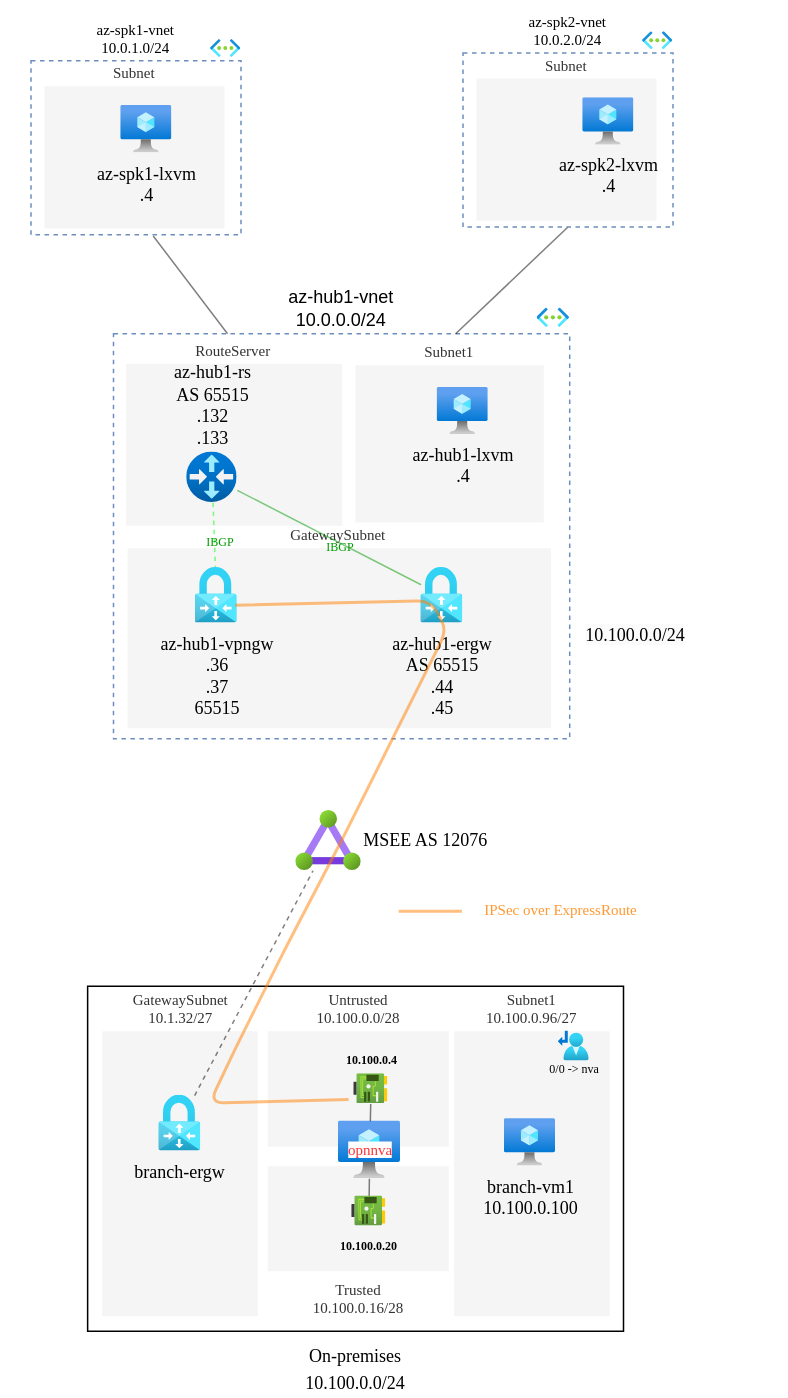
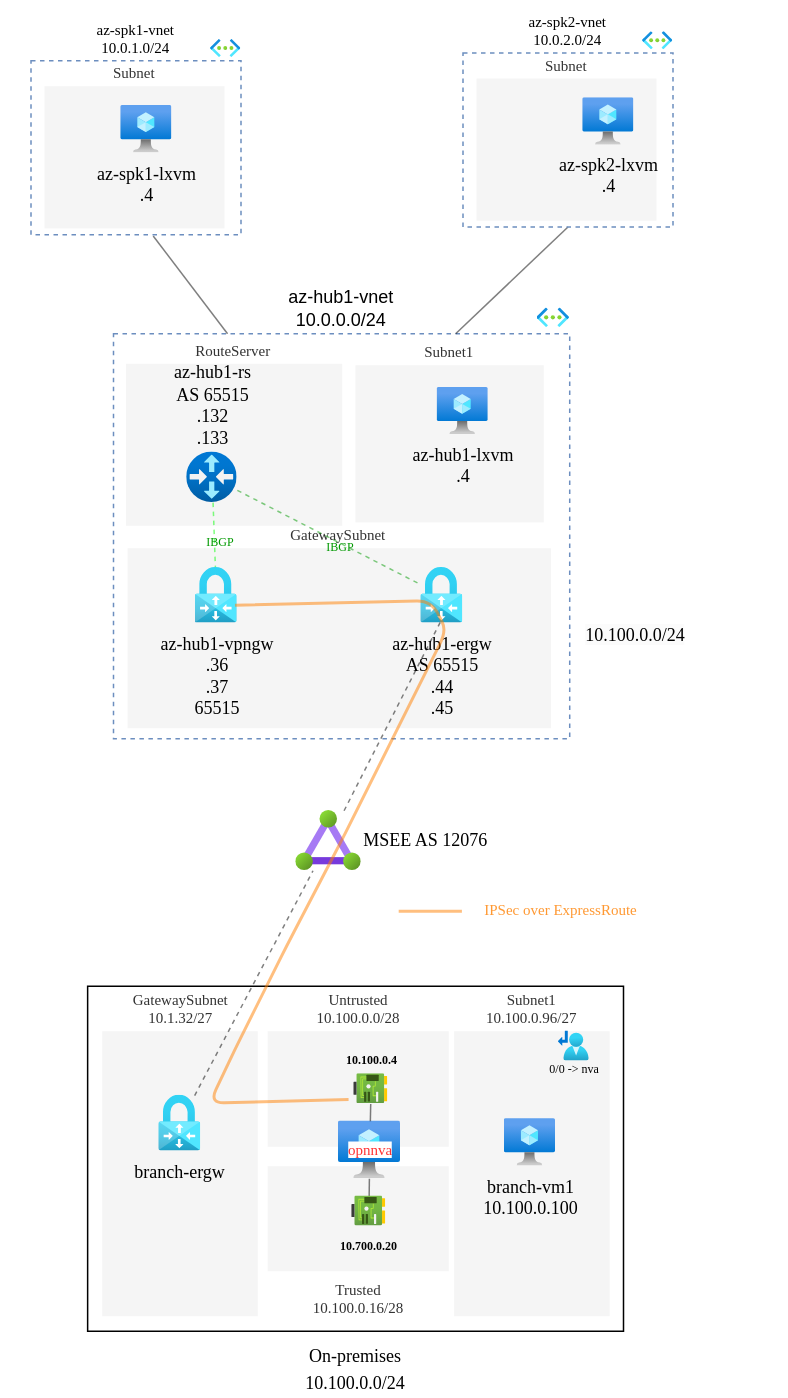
- <mxCell id="12" style="edgeStyle=none;html=1;fontFamily=Verdana;fontSize=10;endArrow=none;endFill=0;opacity=50;dashed=0;strokeColor=#009900;" parent="1" source="14" target="18" edge="1"><mxGeometry relative="1" as="geometry" /></mxCell>
+ <mxCell id="12" style="edgeStyle=none;html=1;fontFamily=Verdana;fontSize=10;endArrow=none;endFill=0;opacity=50;dashed=1;strokeColor=#009900;" parent="1" source="14" target="18" edge="1"><mxGeometry relative="1" as="geometry" /></mxCell>
+ <mxCell id="16" style="edgeStyle=none;html=1;fontFamily=Verdana;fontSize=10;entryX=0.5;entryY=0.917;entryDx=0;entryDy=0;entryPerimeter=0;endArrow=none;endFill=0;opacity=50;dashed=1;" parent="1" source="19" target="18" edge="1"><mxGeometry relative="1" as="geometry" /></mxCell>
- <mxCell id="40" value="10.100.0.20" style="aspect=fixed;html=1;points=[];align=center;image;fontSize=8;image=img/lib/azure2/networking/Network_Interfaces.svg;labelBackgroundColor=none;fontFamily=Verdana;fontColor=#000000;fillColor=none;labelPosition=center;verticalLabelPosition=bottom;verticalAlign=top;fontStyle=1;spacing=4;" parent="1" vertex="1"><mxGeometry x="234" y="797" width="22.67" height="20" as="geometry" /></mxCell>
+ <mxCell id="40" value="10.700.0.20" style="aspect=fixed;html=1;points=[];align=center;image;fontSize=8;image=img/lib/azure2/networking/Network_Interfaces.svg;labelBackgroundColor=none;fontFamily=Verdana;fontColor=#000000;fillColor=none;labelPosition=center;verticalLabelPosition=bottom;verticalAlign=top;fontStyle=1;spacing=4;" parent="1" vertex="1"><mxGeometry x="234" y="797" width="22.67" height="20" as="geometry" /></mxCell>
